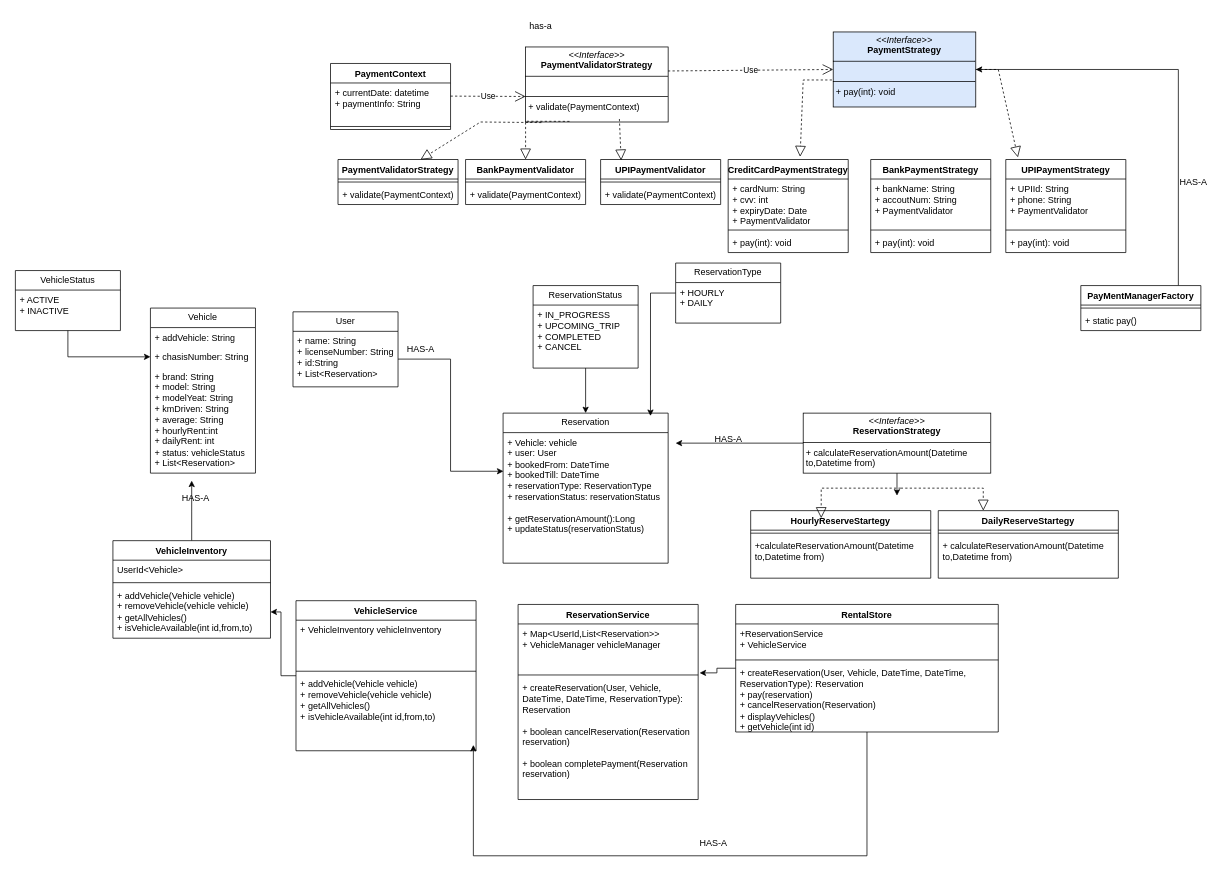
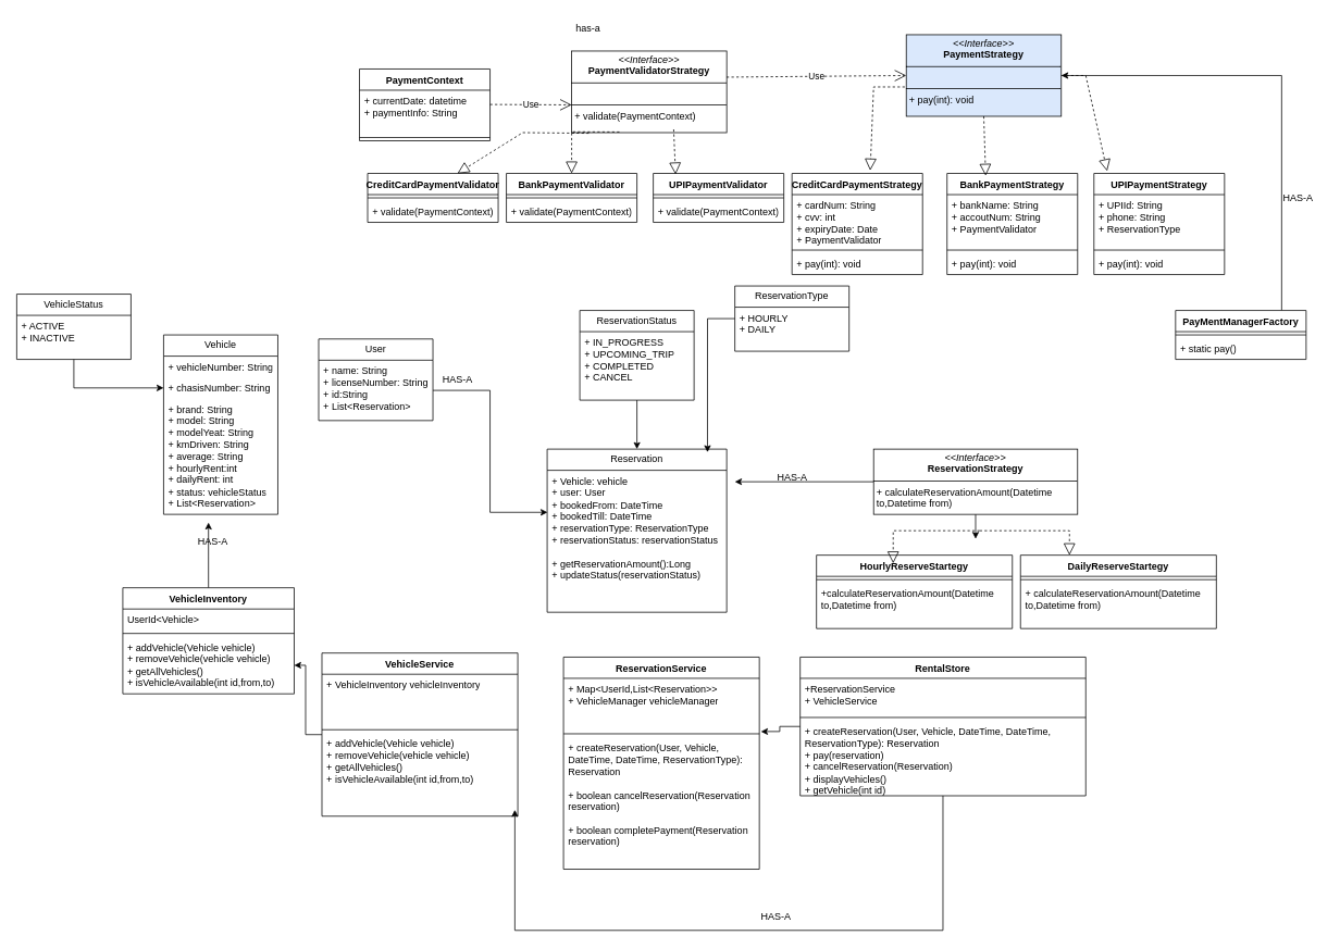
+ <mxCell id="46" value="" style="endArrow=block;dashed=1;endFill=0;endSize=12;html=1;rounded=0;exitX=0.5;exitY=1;exitDx=0;exitDy=0;entryX=0.296;entryY=0.023;entryDx=0;entryDy=0;entryPerimeter=0;" parent="1" source="36" target="41" edge="1"><mxGeometry width="160" relative="1" as="geometry"><mxPoint x="1118" y="116" as="sourcePoint" /><mxPoint x="1076" y="218" as="targetPoint" /><Array as="points" /></mxGeometry></mxCell>
- <mxCell id="57" value="PaymentValidatorStrategy" style="swimlane;fontStyle=1;align=center;verticalAlign=top;childLayout=stackLayout;horizontal=1;startSize=26;horizontalStack=0;resizeParent=1;resizeParentMax=0;resizeLast=0;collapsible=1;marginBottom=0;whiteSpace=wrap;html=1;" parent="1" vertex="1"><mxGeometry x="450" y="212" width="160" height="60" as="geometry" /></mxCell>
+ <mxCell id="57" value="CreditCardPaymentValidator" style="swimlane;fontStyle=1;align=center;verticalAlign=top;childLayout=stackLayout;horizontal=1;startSize=26;horizontalStack=0;resizeParent=1;resizeParentMax=0;resizeLast=0;collapsible=1;marginBottom=0;whiteSpace=wrap;html=1;" parent="1" vertex="1"><mxGeometry x="450" y="212" width="160" height="60" as="geometry" /></mxCell>
- <mxCell id="49" value="+ UPIId: String&lt;div&gt;+ phone: String&lt;/div&gt;&lt;div&gt;&lt;div&gt;+ PaymentValidator&lt;br&gt;&lt;/div&gt;&lt;div&gt;&lt;br&gt;&lt;/div&gt;&lt;/div&gt;" style="text;strokeColor=none;fillColor=none;align=left;verticalAlign=top;spacingLeft=4;spacingRight=4;overflow=hidden;rotatable=0;points=[[0,0.5],[1,0.5]];portConstraint=eastwest;whiteSpace=wrap;html=1;" parent="48" vertex="1"><mxGeometry y="26" width="160" height="64" as="geometry" /></mxCell>
+ <mxCell id="49" value="+ UPIId: String&lt;div&gt;+ phone: String&lt;/div&gt;&lt;div&gt;&lt;div&gt;+ ReservationType&lt;br&gt;&lt;/div&gt;&lt;div&gt;&lt;br&gt;&lt;/div&gt;&lt;/div&gt;" style="text;strokeColor=none;fillColor=none;align=left;verticalAlign=top;spacingLeft=4;spacingRight=4;overflow=hidden;rotatable=0;points=[[0,0.5],[1,0.5]];portConstraint=eastwest;whiteSpace=wrap;html=1;" parent="48" vertex="1"><mxGeometry y="26" width="160" height="64" as="geometry" /></mxCell>
- <mxCell id="3" value="+ addVehicle: String" style="text;strokeColor=none;fillColor=none;align=left;verticalAlign=top;spacingLeft=4;spacingRight=4;overflow=hidden;rotatable=0;points=[[0,0.5],[1,0.5]];portConstraint=eastwest;whiteSpace=wrap;html=1;" parent="2" vertex="1"><mxGeometry y="26" width="140" height="26" as="geometry" /></mxCell>
+ <mxCell id="3" value="+ vehicleNumber: String" style="text;strokeColor=none;fillColor=none;align=left;verticalAlign=top;spacingLeft=4;spacingRight=4;overflow=hidden;rotatable=0;points=[[0,0.5],[1,0.5]];portConstraint=eastwest;whiteSpace=wrap;html=1;" parent="2" vertex="1"><mxGeometry y="26" width="140" height="26" as="geometry" /></mxCell>
